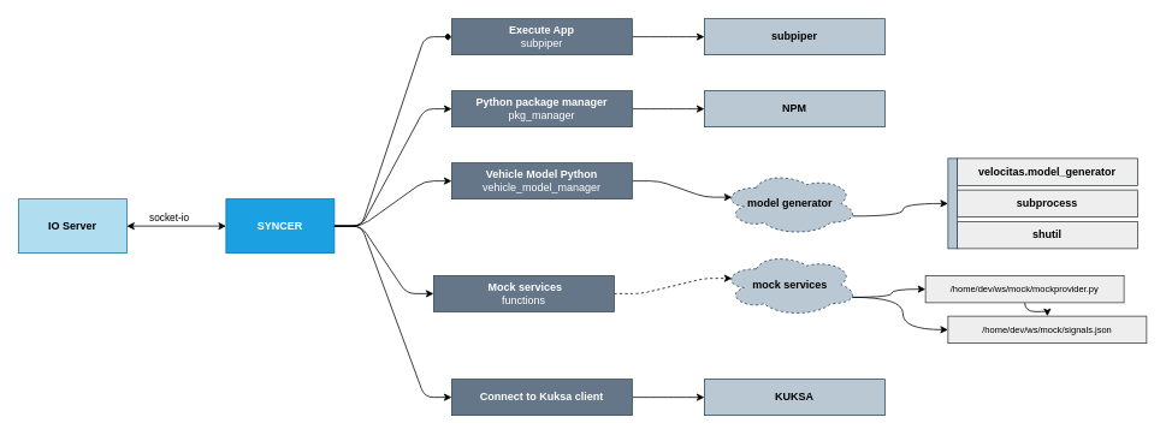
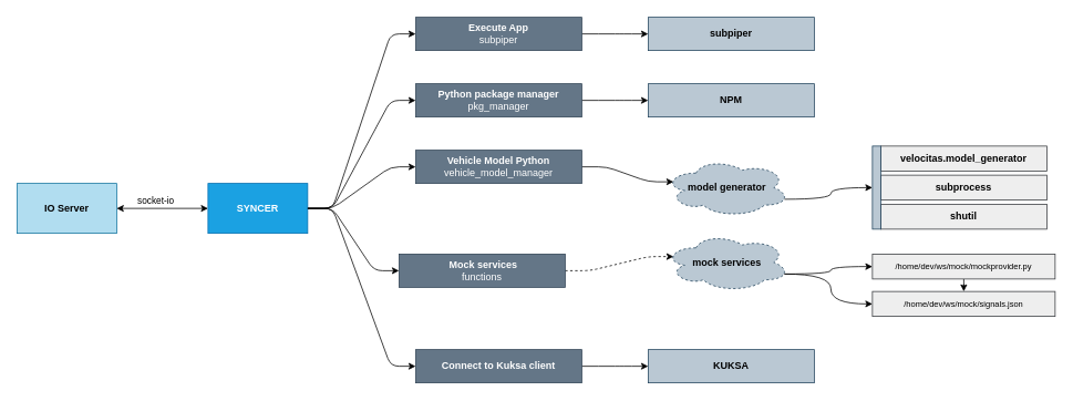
- <mxCell id="2" style="edgeStyle=entityRelationEdgeStyle;html=1;exitX=1;exitY=0.5;exitDx=0;exitDy=0;entryX=0;entryY=0.5;entryDx=0;entryDy=0;startArrow=none;startFill=0;endArrow=diamond;" parent="1" source="4" target="9" edge="1"><mxGeometry relative="1" as="geometry" /></mxCell>
+ <mxCell id="2" style="edgeStyle=entityRelationEdgeStyle;html=1;exitX=1;exitY=0.5;exitDx=0;exitDy=0;entryX=0;entryY=0.5;entryDx=0;entryDy=0;startArrow=none;startFill=0;" parent="1" source="4" target="9" edge="1"><mxGeometry relative="1" as="geometry" /></mxCell>
- <mxCell id="34" value="/home/dev/ws/mock/mockprovider.py" style="rounded=0;whiteSpace=wrap;fillColor=#eeeeee;strokeColor=#36393d;fontStyle=0;fontSize=10;" vertex="1" parent="1"><mxGeometry x="1025" y="305" width="220" height="30" as="geometry" /></mxCell>
+ <mxCell id="34" value="/home/dev/ws/mock/mockprovider.py" style="rounded=0;whiteSpace=wrap;fillColor=#eeeeee;strokeColor=#36393d;fontStyle=0;fontSize=10;" vertex="1" parent="1"><mxGeometry x="1050" y="305" width="220" height="30" as="geometry" /></mxCell>
